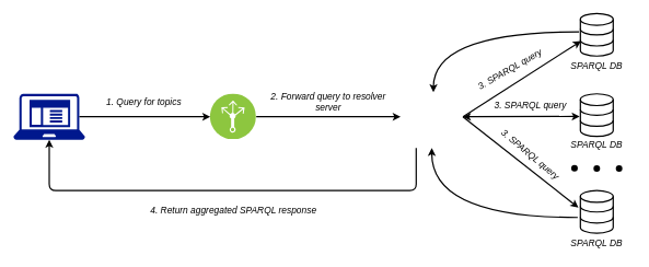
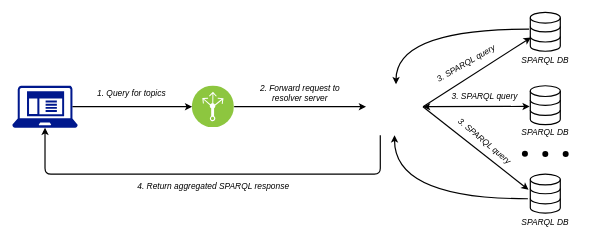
- <mxCell id="20" value="&lt;span style=&quot;font-size: 14px&quot;&gt;&lt;i&gt;2. Forward query to resolver server&lt;/i&gt;&lt;/span&gt;" style="text;html=1;strokeColor=none;fillColor=none;align=center;verticalAlign=middle;whiteSpace=wrap;rounded=0;" parent="1" vertex="1"><mxGeometry x="410" y="140" width="180" height="30" as="geometry" /></mxCell>
+ <mxCell id="20" value="&lt;span style=&quot;font-size: 14px&quot;&gt;&lt;i&gt;2. Forward request to resolver server&lt;/i&gt;&lt;/span&gt;" style="text;html=1;strokeColor=none;fillColor=none;align=center;verticalAlign=middle;whiteSpace=wrap;rounded=0;" parent="1" vertex="1"><mxGeometry x="410" y="140" width="180" height="30" as="geometry" /></mxCell>
- <mxCell id="24" value="&lt;font style=&quot;font-size: 14px&quot;&gt;&lt;i&gt;4. Return aggregated SPARQL response&lt;/i&gt;&lt;/font&gt;" style="text;html=1;strokeColor=none;fillColor=none;align=center;verticalAlign=middle;whiteSpace=wrap;rounded=0;" parent="1" vertex="1"><mxGeometry x="204.5" y="300" width="301" height="40" as="geometry" /></mxCell>
+ <mxCell id="24" value="&lt;font style=&quot;font-size: 14px&quot;&gt;&lt;i&gt;4. Return aggregated SPARQL response&lt;/i&gt;&lt;/font&gt;" style="text;html=1;strokeColor=none;fillColor=none;align=center;verticalAlign=middle;whiteSpace=wrap;rounded=0;" parent="1" vertex="1"><mxGeometry x="204.5" y="290" width="301" height="40" as="geometry" /></mxCell>
